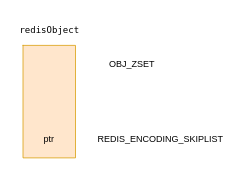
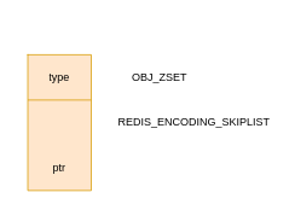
- <mxCell id="8" value="&lt;pre&gt;redisObject&lt;/pre&gt;" style="text;html=1;align=center;verticalAlign=middle;resizable=0;points=[];autosize=1;strokeColor=none;fillColor=none;" vertex="1" parent="1"><mxGeometry x="20" y="20" width="90" height="40" as="geometry" /></mxCell>
+ <mxCell id="4" value="type&lt;br&gt;" style="shape=partialRectangle;html=1;whiteSpace=wrap;connectable=0;fillColor=none;top=0;left=0;bottom=0;right=0;overflow=hidden;pointerEvents=1;" vertex="1" parent="3"><mxGeometry width="70" height="50" as="geometry"><mxRectangle width="70" height="50" as="alternateBounds" /></mxGeometry></mxCell>
- <mxCell id="10" value="&lt;pre&gt;&lt;font face=&quot;Helvetica&quot;&gt;REDIS_ENCODING_SKIPLIST&lt;/font&gt;&lt;br&gt;&lt;/pre&gt;" style="text;html=1;align=center;verticalAlign=middle;resizable=0;points=[];autosize=1;strokeColor=none;fillColor=none;" vertex="1" parent="1"><mxGeometry x="123" y="165" width="180" height="40" as="geometry" /></mxCell>
+ <mxCell id="10" value="&lt;pre&gt;&lt;font face=&quot;Helvetica&quot;&gt;REDIS_ENCODING_SKIPLIST&lt;/font&gt;&lt;br&gt;&lt;/pre&gt;" style="text;html=1;align=center;verticalAlign=middle;resizable=0;points=[];autosize=1;strokeColor=none;fillColor=none;" vertex="1" parent="1"><mxGeometry x="123" y="115" width="180" height="40" as="geometry" /></mxCell>
